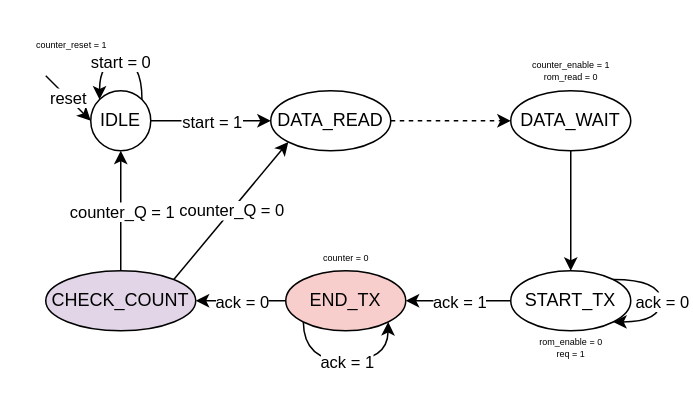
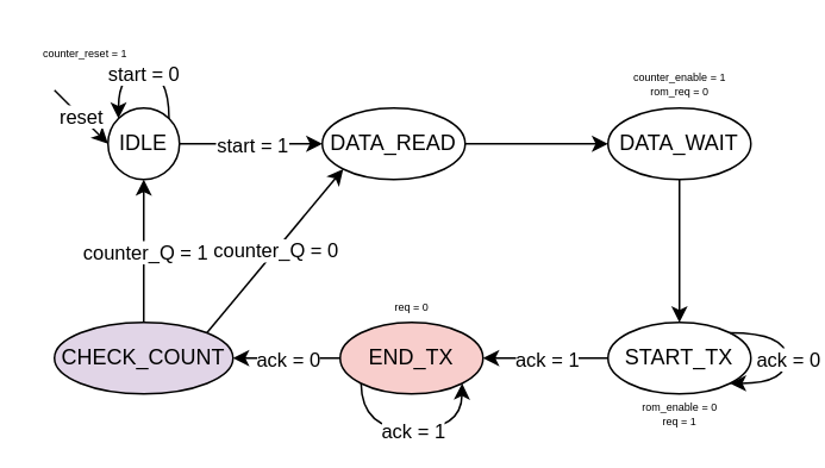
- <mxCell id="29" value="&lt;div style=&quot;line-height: 60%;&quot;&gt;&lt;font style=&quot;font-size: 6px; line-height: 60%;&quot;&gt;counter_enable = 1&lt;/font&gt;&lt;/div&gt;&lt;div style=&quot;line-height: 60%;&quot;&gt;&lt;font style=&quot;font-size: 6px; line-height: 60%;&quot;&gt;rom_read = 0&lt;/font&gt;&lt;/div&gt;" style="text;html=1;align=center;verticalAlign=middle;whiteSpace=wrap;rounded=0;spacing=2;" parent="1" vertex="1"><mxGeometry x="352.5" y="30" width="55" height="30" as="geometry" /></mxCell>
+ <mxCell id="29" value="&lt;div style=&quot;line-height: 60%;&quot;&gt;&lt;font style=&quot;font-size: 6px; line-height: 60%;&quot;&gt;counter_enable = 1&lt;/font&gt;&lt;/div&gt;&lt;div style=&quot;line-height: 60%;&quot;&gt;&lt;font style=&quot;font-size: 6px; line-height: 60%;&quot;&gt;rom_req = 0&lt;/font&gt;&lt;/div&gt;" style="text;html=1;align=center;verticalAlign=middle;whiteSpace=wrap;rounded=0;spacing=2;" parent="1" vertex="1"><mxGeometry x="352.5" y="30" width="55" height="30" as="geometry" /></mxCell>
- <mxCell id="7" value="" style="edgeStyle=orthogonalEdgeStyle;rounded=0;orthogonalLoop=1;jettySize=auto;html=1;dashed=1;" parent="1" source="8" target="10" edge="1"><mxGeometry relative="1" as="geometry" /></mxCell>
+ <mxCell id="7" value="" style="edgeStyle=orthogonalEdgeStyle;rounded=0;orthogonalLoop=1;jettySize=auto;html=1;" parent="1" source="8" target="10" edge="1"><mxGeometry relative="1" as="geometry" /></mxCell>
- <mxCell id="31" value="&lt;div style=&quot;line-height: 60%;&quot;&gt;&lt;font style=&quot;font-size: 6px; line-height: 60%;&quot;&gt;counter = 0&lt;/font&gt;&lt;/div&gt;" style="text;html=1;align=center;verticalAlign=middle;whiteSpace=wrap;rounded=0;spacing=2;" parent="1" vertex="1"><mxGeometry x="202.5" y="160" width="55" height="20" as="geometry" /></mxCell>
+ <mxCell id="31" value="&lt;div style=&quot;line-height: 60%;&quot;&gt;&lt;font style=&quot;font-size: 6px; line-height: 60%;&quot;&gt;req = 0&lt;/font&gt;&lt;/div&gt;" style="text;html=1;align=center;verticalAlign=middle;whiteSpace=wrap;rounded=0;spacing=2;" parent="1" vertex="1"><mxGeometry x="202.5" y="160" width="55" height="20" as="geometry" /></mxCell>
